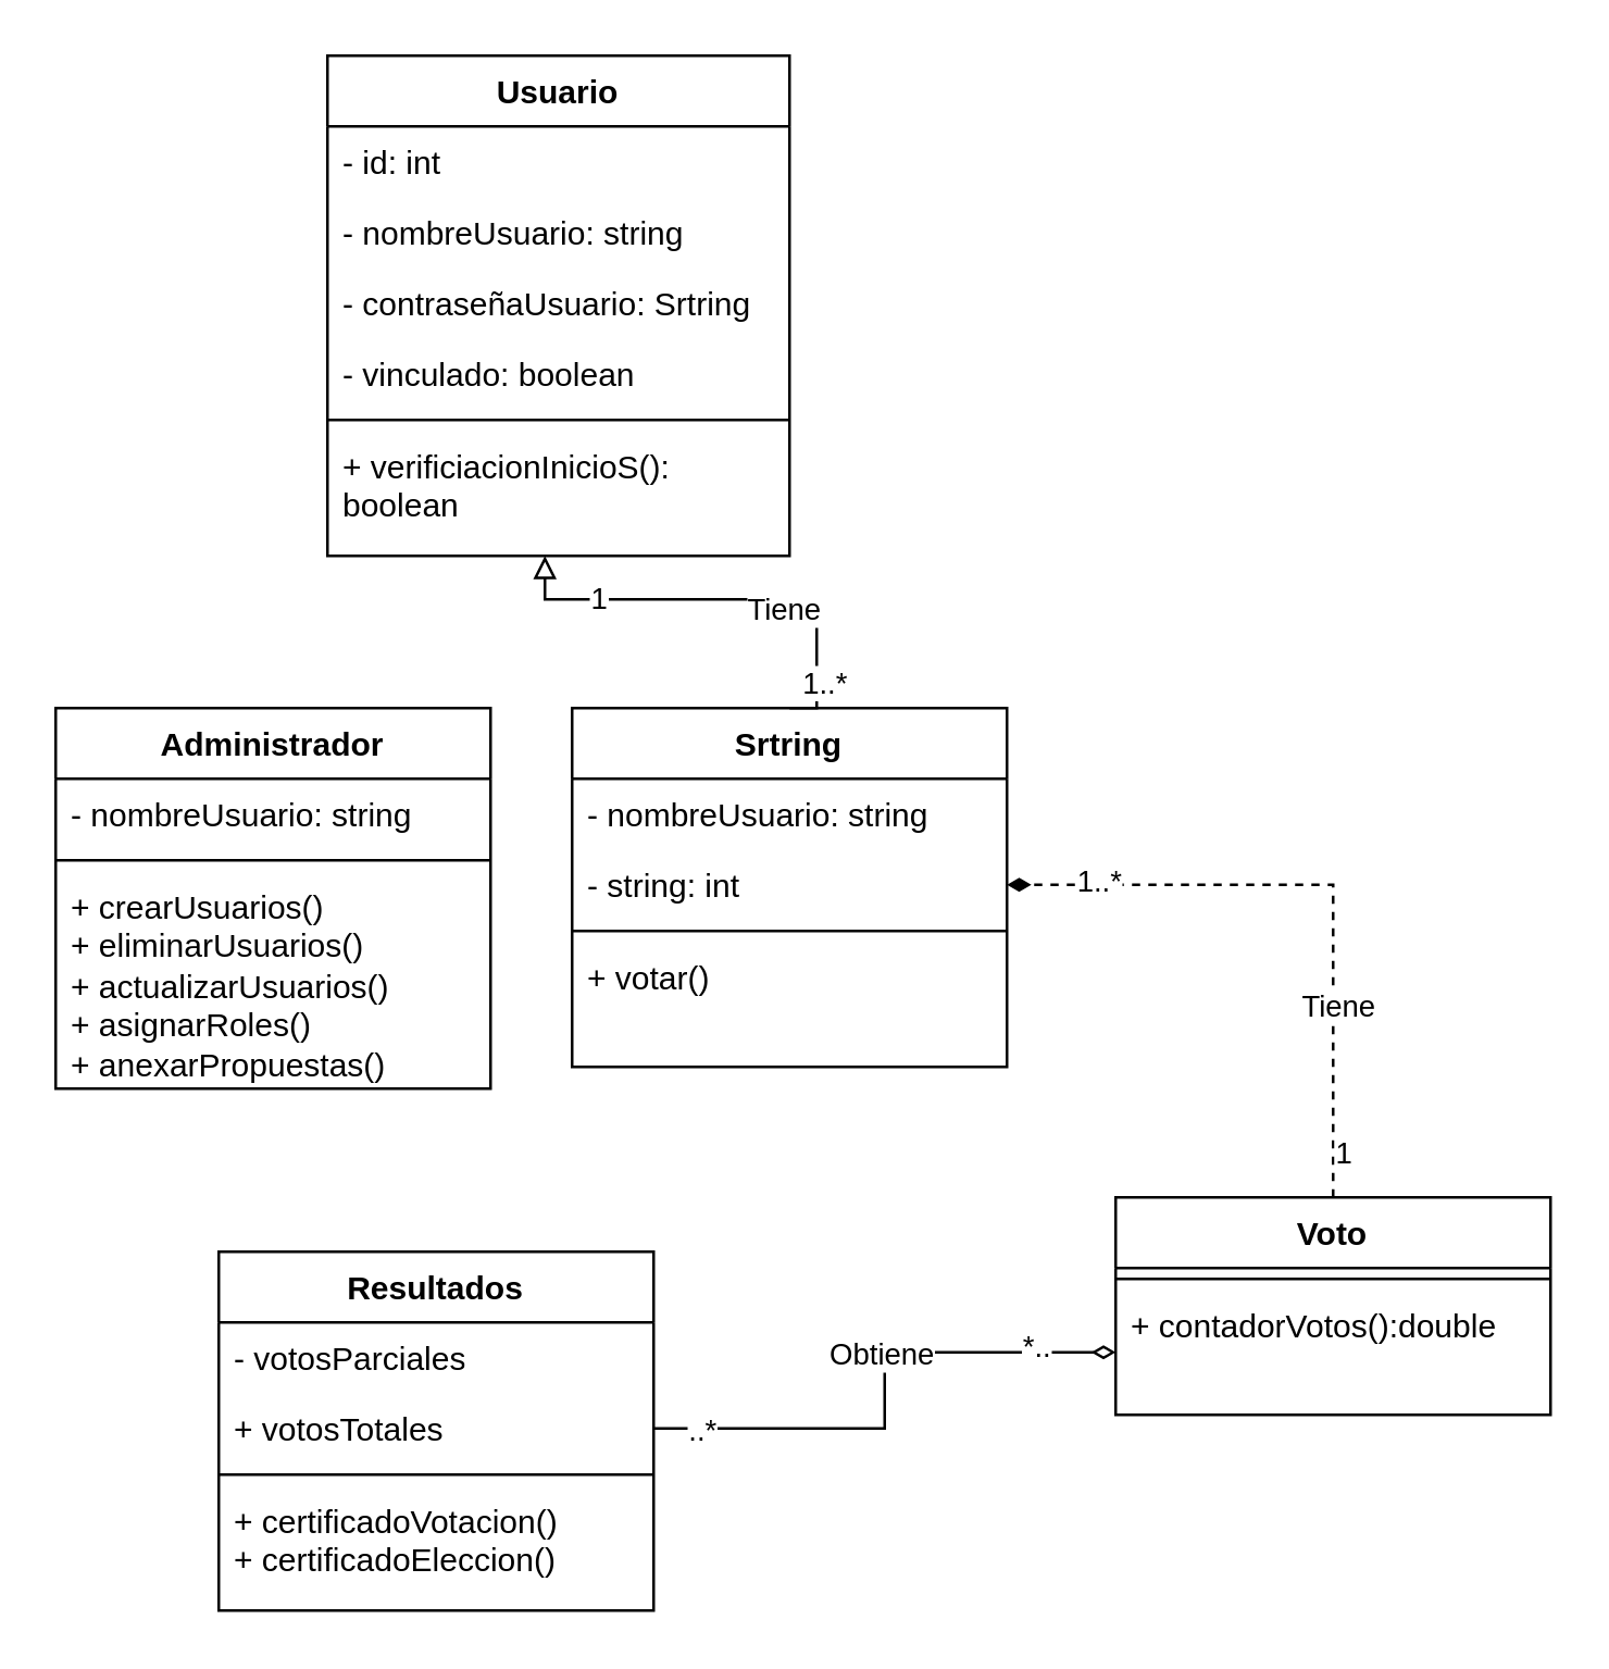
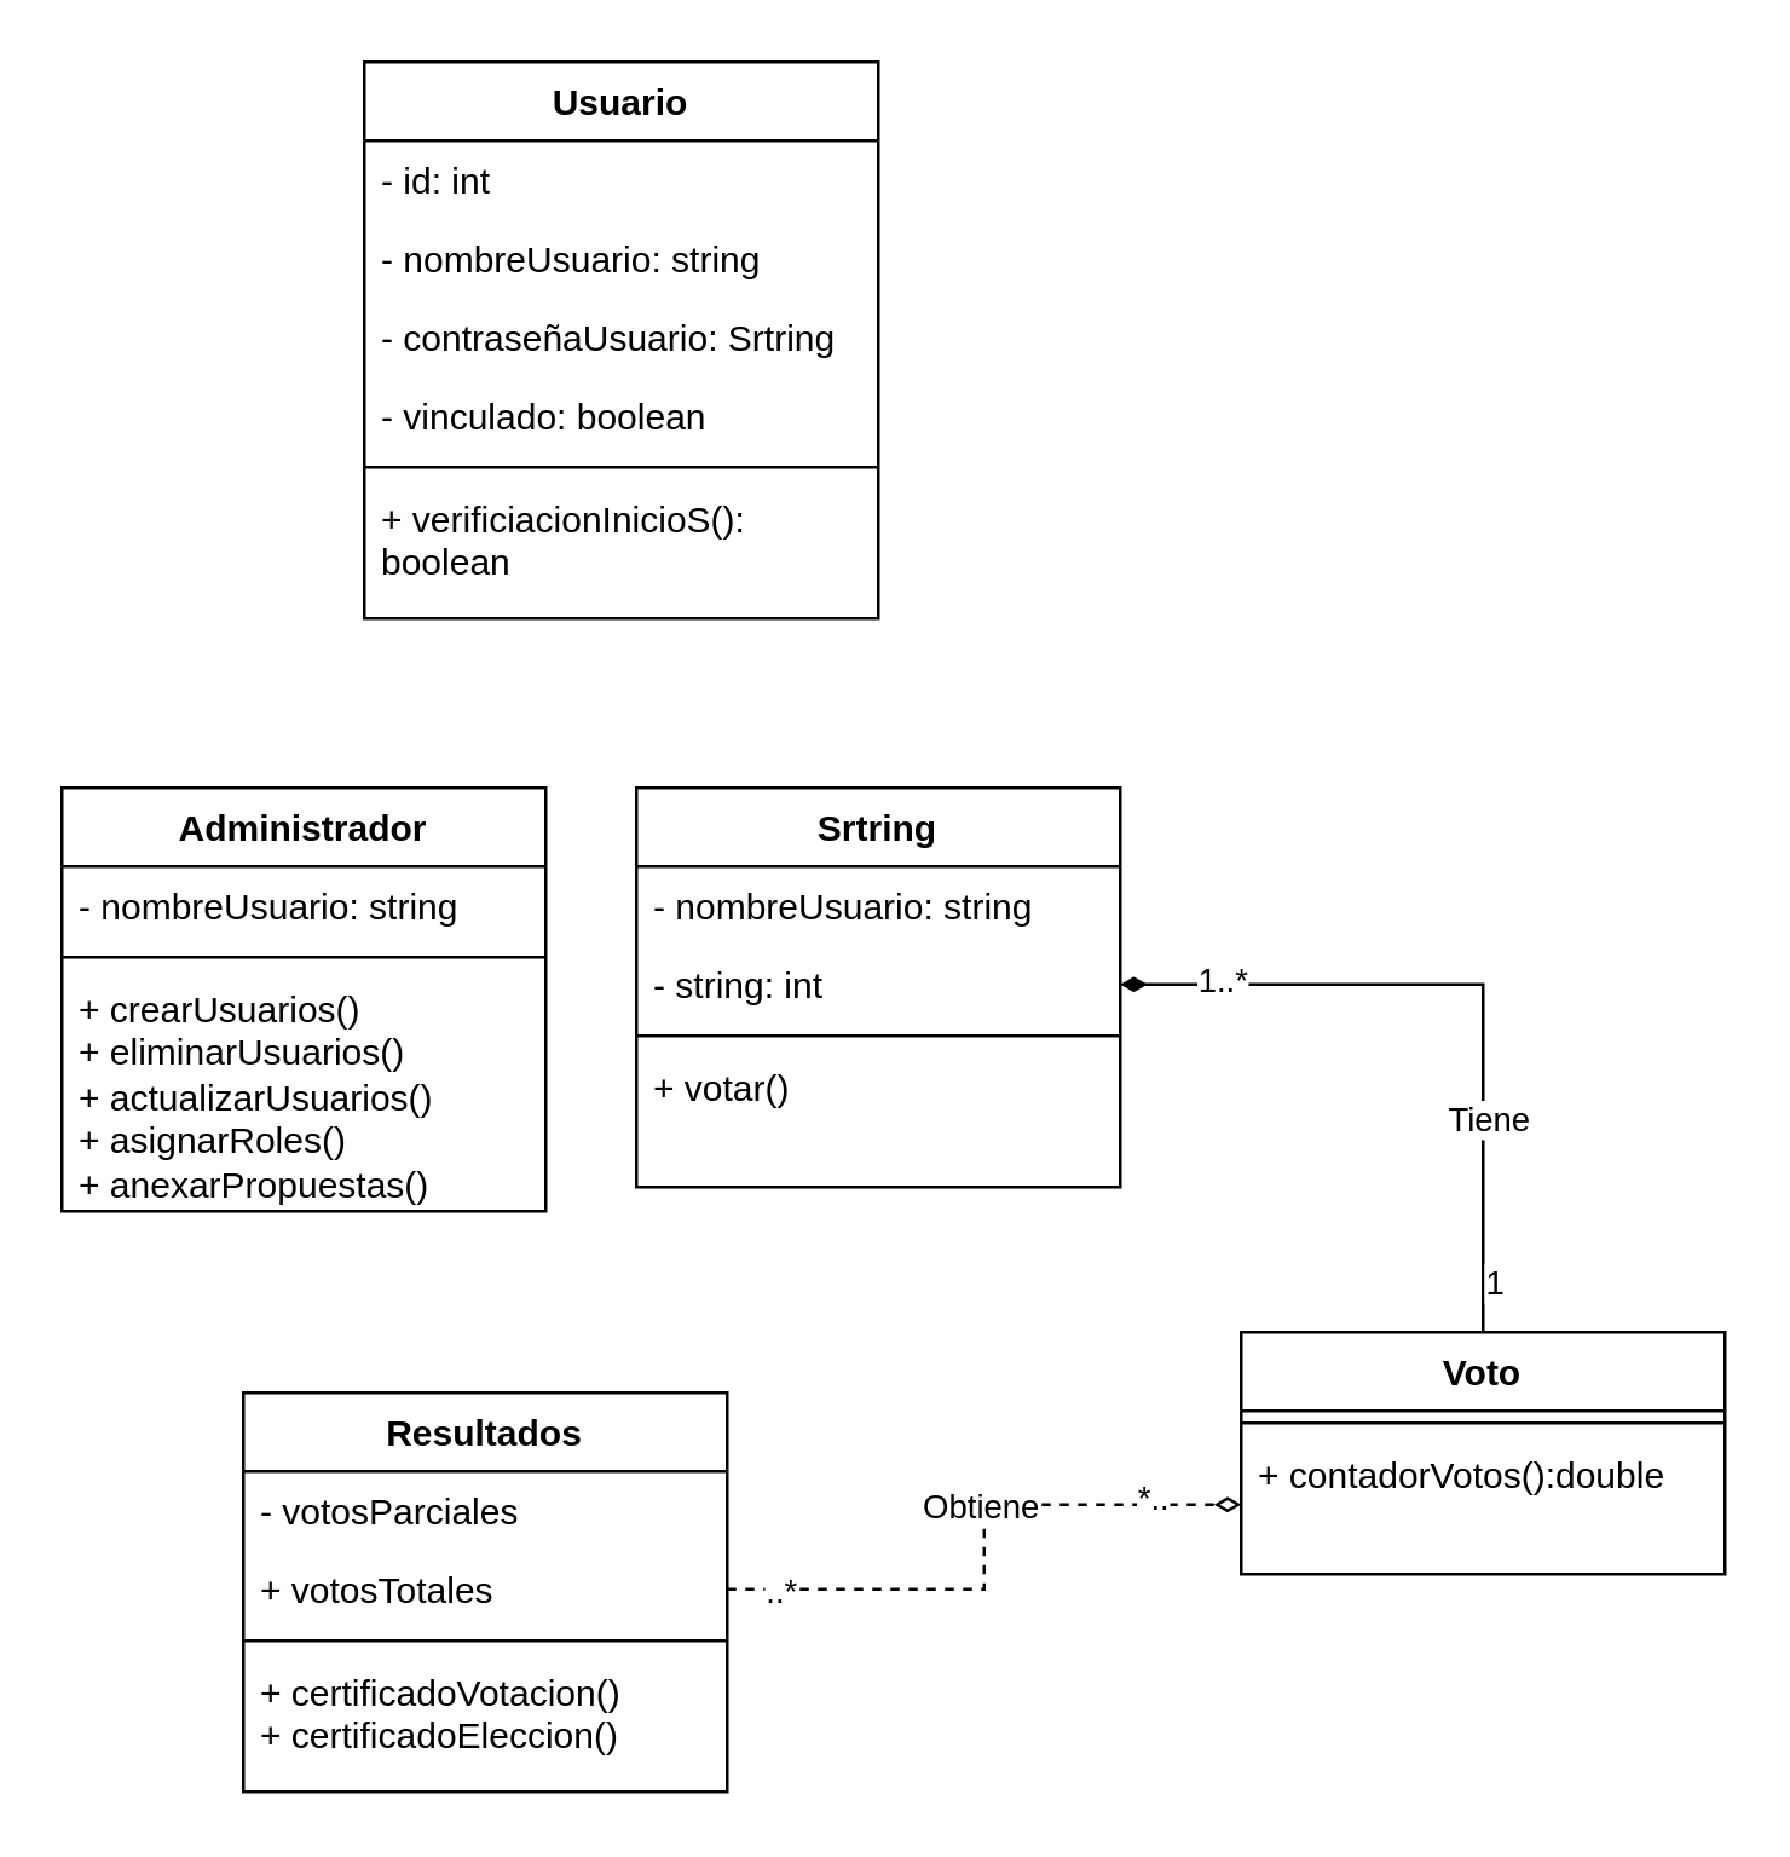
- <mxCell id="18" value="1" style="edgeStyle=orthogonalEdgeStyle;rounded=0;orthogonalLoop=1;jettySize=auto;html=1;endArrow=block;endFill=0;exitX=0.5;exitY=0;exitDx=0;exitDy=0;" parent="1" source="13" target="8" edge="1"><mxGeometry x="0.566" relative="1" as="geometry"><mxPoint x="300" y="260" as="sourcePoint" /><mxPoint x="200" y="180" as="targetPoint" /><Array as="points"><mxPoint x="300" y="220" /><mxPoint x="200" y="220" /></Array><mxPoint as="offset" /></mxGeometry></mxCell>
- <mxCell id="19" value="1..*" style="edgeLabel;html=1;align=center;verticalAlign=middle;resizable=0;points=[];" vertex="1" connectable="0" parent="18"><mxGeometry x="-0.482" y="-2" relative="1" as="geometry"><mxPoint y="23" as="offset" /></mxGeometry></mxCell>
- <mxCell id="20" value="Tiene" style="edgeLabel;html=1;align=center;verticalAlign=middle;resizable=0;points=[];" vertex="1" connectable="0" parent="18"><mxGeometry x="-0.241" y="3" relative="1" as="geometry"><mxPoint as="offset" /></mxGeometry></mxCell>
- <mxCell id="24" value="" style="endArrow=diamondThin;html=1;rounded=0;endFill=1;exitX=0.5;exitY=0;exitDx=0;exitDy=0;edgeStyle=elbowEdgeStyle;elbow=vertical;entryX=1;entryY=0.5;entryDx=0;entryDy=0;dashed=1;" parent="1" source="21" target="15" edge="1"><mxGeometry width="50" height="50" relative="1" as="geometry"><mxPoint x="550" y="420" as="sourcePoint" /><mxPoint x="390" y="320" as="targetPoint" /><Array as="points"><mxPoint x="420" y="325" /></Array></mxGeometry></mxCell>
+ <mxCell id="24" value="" style="endArrow=diamondThin;html=1;rounded=0;endFill=1;exitX=0.5;exitY=0;exitDx=0;exitDy=0;edgeStyle=elbowEdgeStyle;elbow=vertical;entryX=1;entryY=0.5;entryDx=0;entryDy=0;" parent="1" source="21" target="15" edge="1"><mxGeometry width="50" height="50" relative="1" as="geometry"><mxPoint x="550" y="420" as="sourcePoint" /><mxPoint x="390" y="320" as="targetPoint" /><Array as="points"><mxPoint x="420" y="325" /></Array></mxGeometry></mxCell>
- <mxCell id="33" value="" style="endArrow=diamondThin;html=1;rounded=0;exitX=1;exitY=0.5;exitDx=0;exitDy=0;entryX=0;entryY=0.5;entryDx=0;entryDy=0;edgeStyle=orthogonalEdgeStyle;startArrow=none;startFill=0;endFill=0;" parent="1" source="30" target="23" edge="1"><mxGeometry width="50" height="50" relative="1" as="geometry"><mxPoint x="340" y="440" as="sourcePoint" /><mxPoint x="390" y="390" as="targetPoint" /></mxGeometry></mxCell>
+ <mxCell id="33" value="" style="endArrow=diamondThin;html=1;rounded=0;exitX=1;exitY=0.5;exitDx=0;exitDy=0;entryX=0;entryY=0.5;entryDx=0;entryDy=0;edgeStyle=orthogonalEdgeStyle;startArrow=none;startFill=0;endFill=0;dashed=1;" parent="1" source="30" target="23" edge="1"><mxGeometry width="50" height="50" relative="1" as="geometry"><mxPoint x="340" y="440" as="sourcePoint" /><mxPoint x="390" y="390" as="targetPoint" /></mxGeometry></mxCell>
